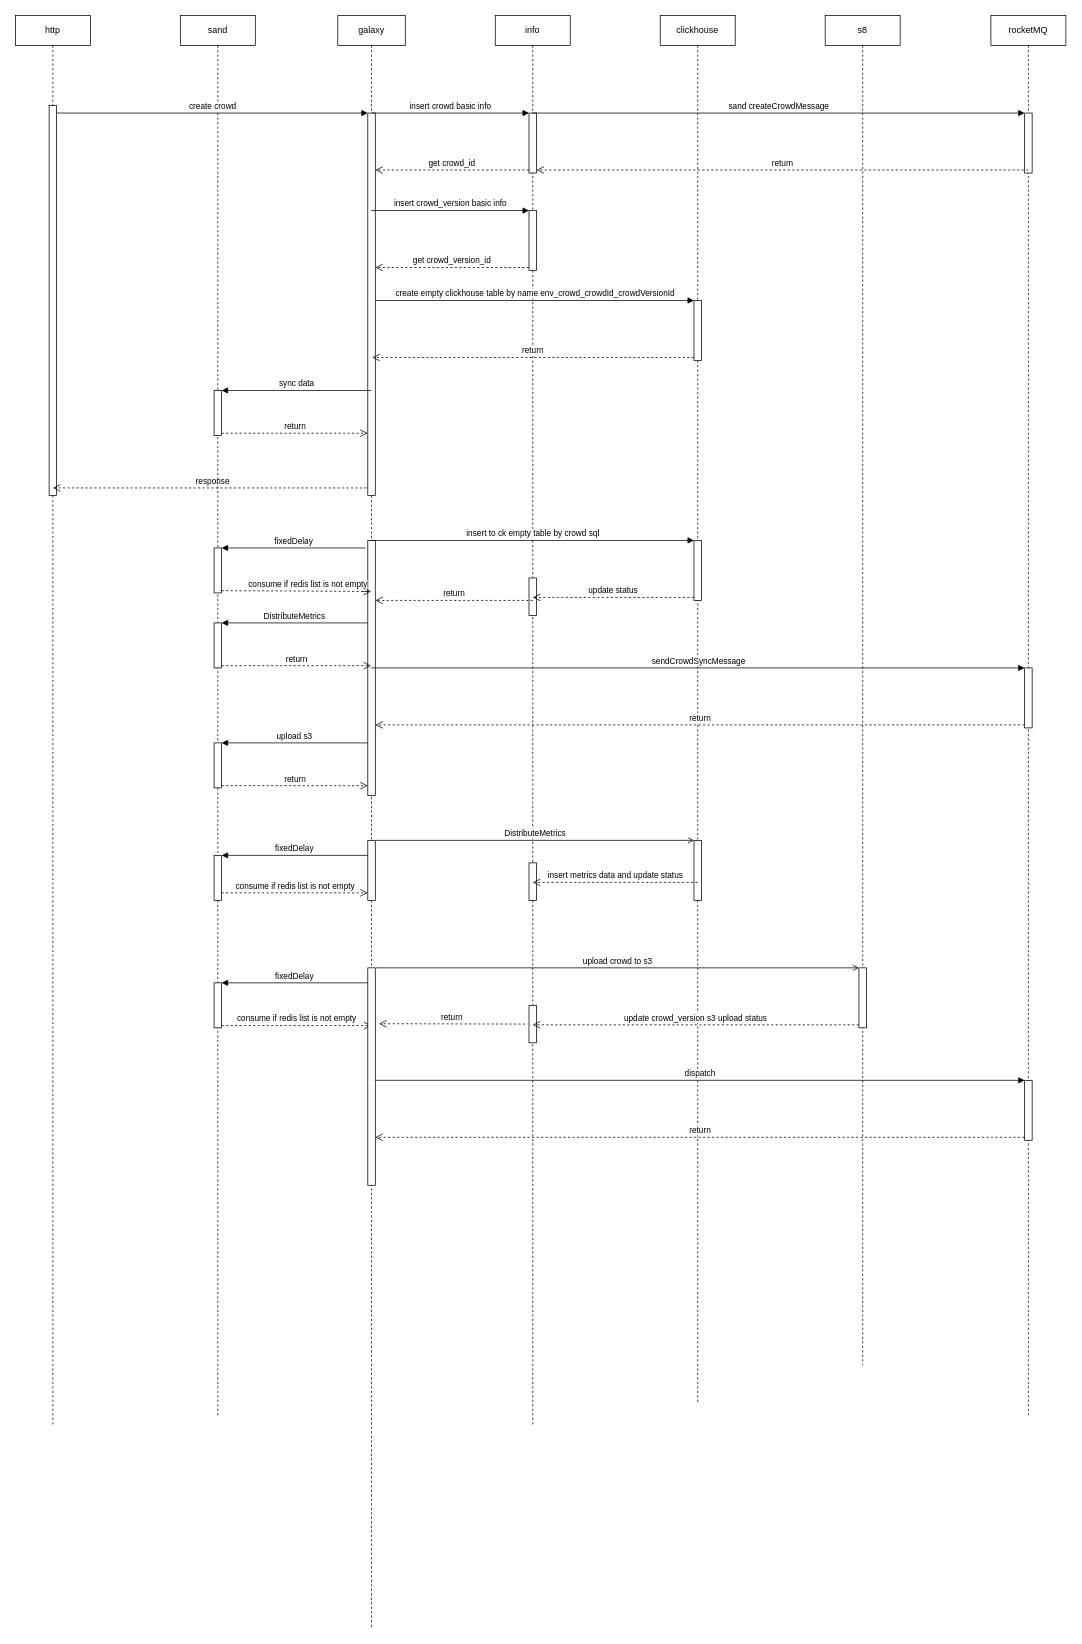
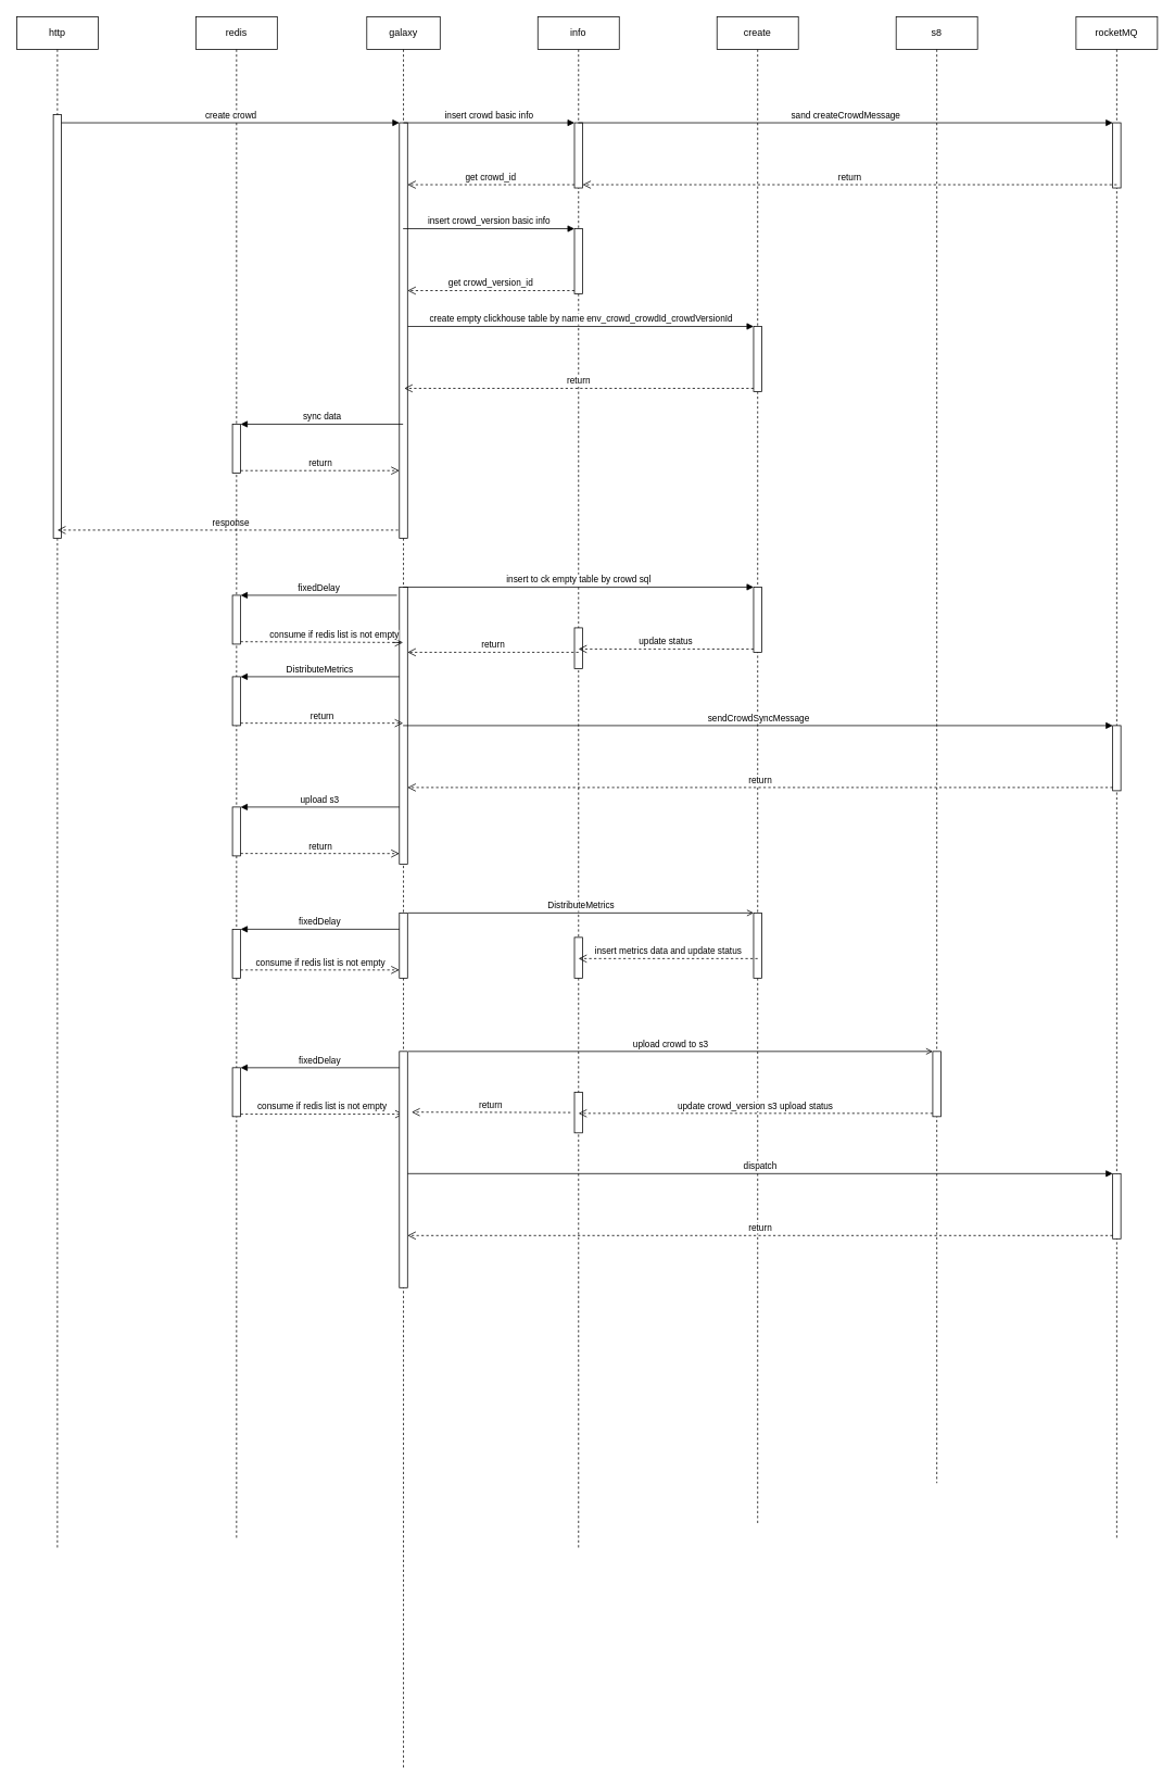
- <mxCell id="5" value="sand" style="shape=umlLifeline;perimeter=lifelinePerimeter;whiteSpace=wrap;html=1;container=1;collapsible=0;recursiveResize=0;outlineConnect=0;" vertex="1" parent="1"><mxGeometry x="240" y="20" width="100" height="1870" as="geometry" /></mxCell>
+ <mxCell id="5" value="redis" style="shape=umlLifeline;perimeter=lifelinePerimeter;whiteSpace=wrap;html=1;container=1;collapsible=0;recursiveResize=0;outlineConnect=0;" vertex="1" parent="1"><mxGeometry x="240" y="20" width="100" height="1870" as="geometry" /></mxCell>
- <mxCell id="17" value="clickhouse" style="shape=umlLifeline;perimeter=lifelinePerimeter;whiteSpace=wrap;html=1;container=1;collapsible=0;recursiveResize=0;outlineConnect=0;" vertex="1" parent="1"><mxGeometry x="880" y="20" width="100" height="1850" as="geometry" /></mxCell>
+ <mxCell id="17" value="create" style="shape=umlLifeline;perimeter=lifelinePerimeter;whiteSpace=wrap;html=1;container=1;collapsible=0;recursiveResize=0;outlineConnect=0;" vertex="1" parent="1"><mxGeometry x="880" y="20" width="100" height="1850" as="geometry" /></mxCell>
